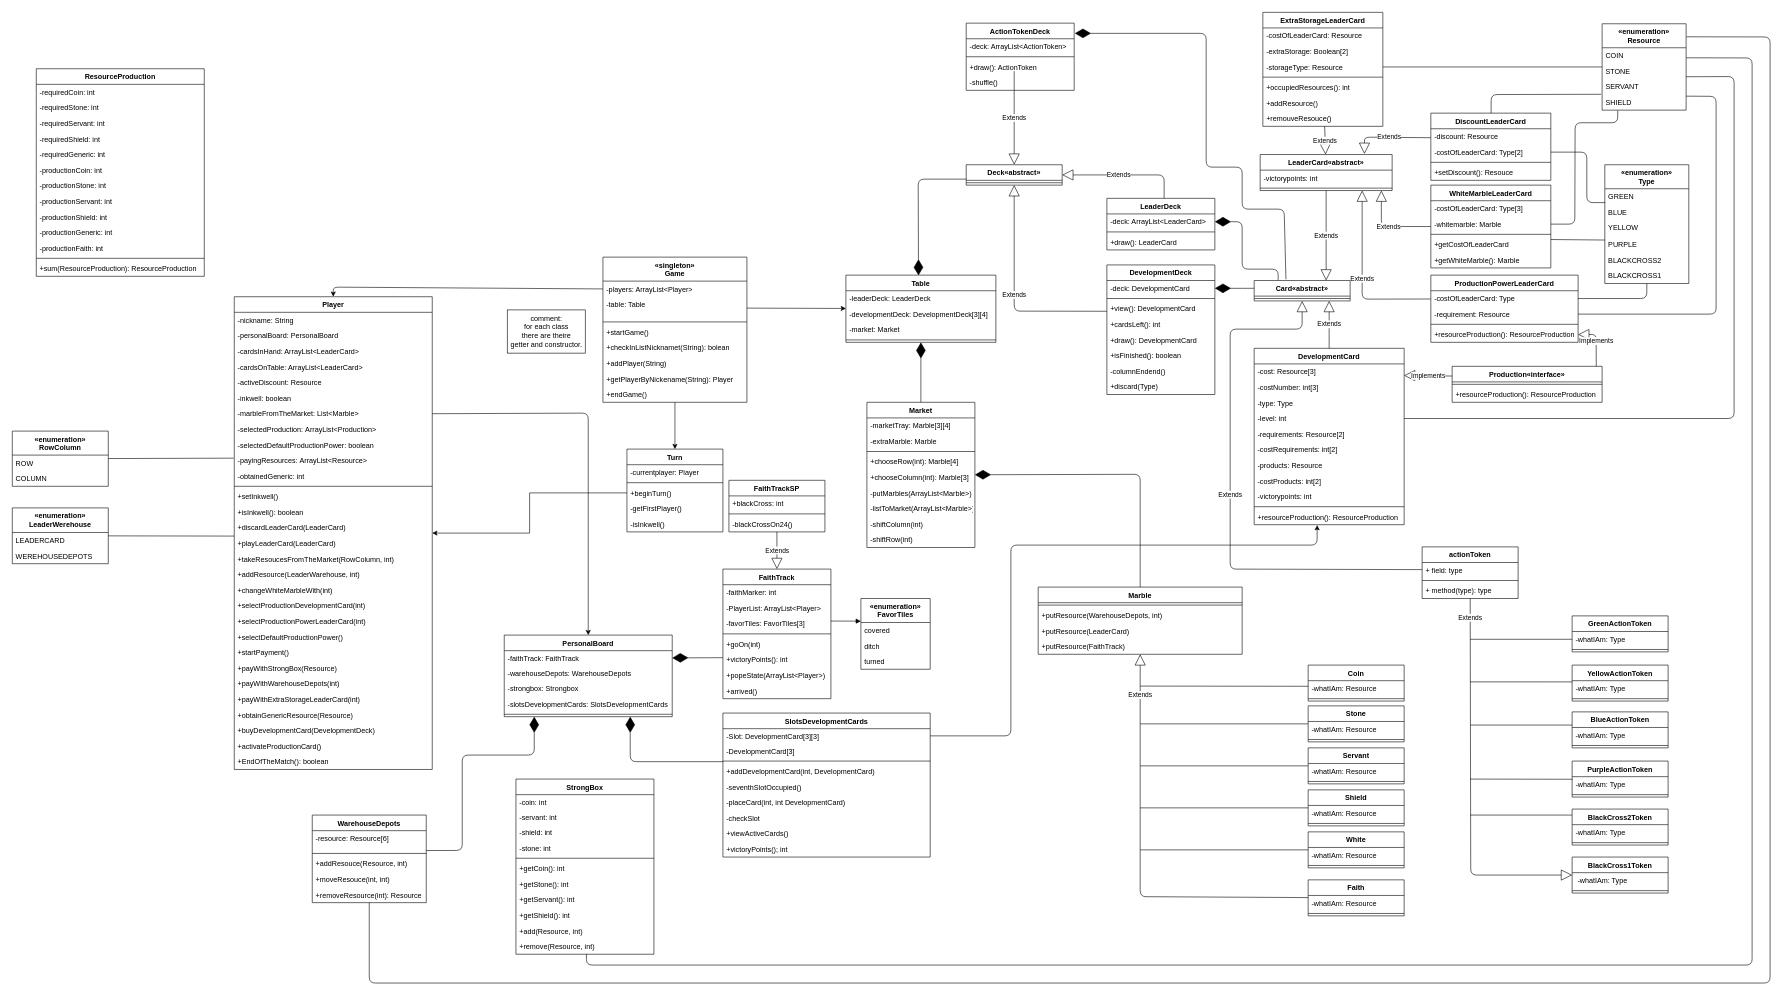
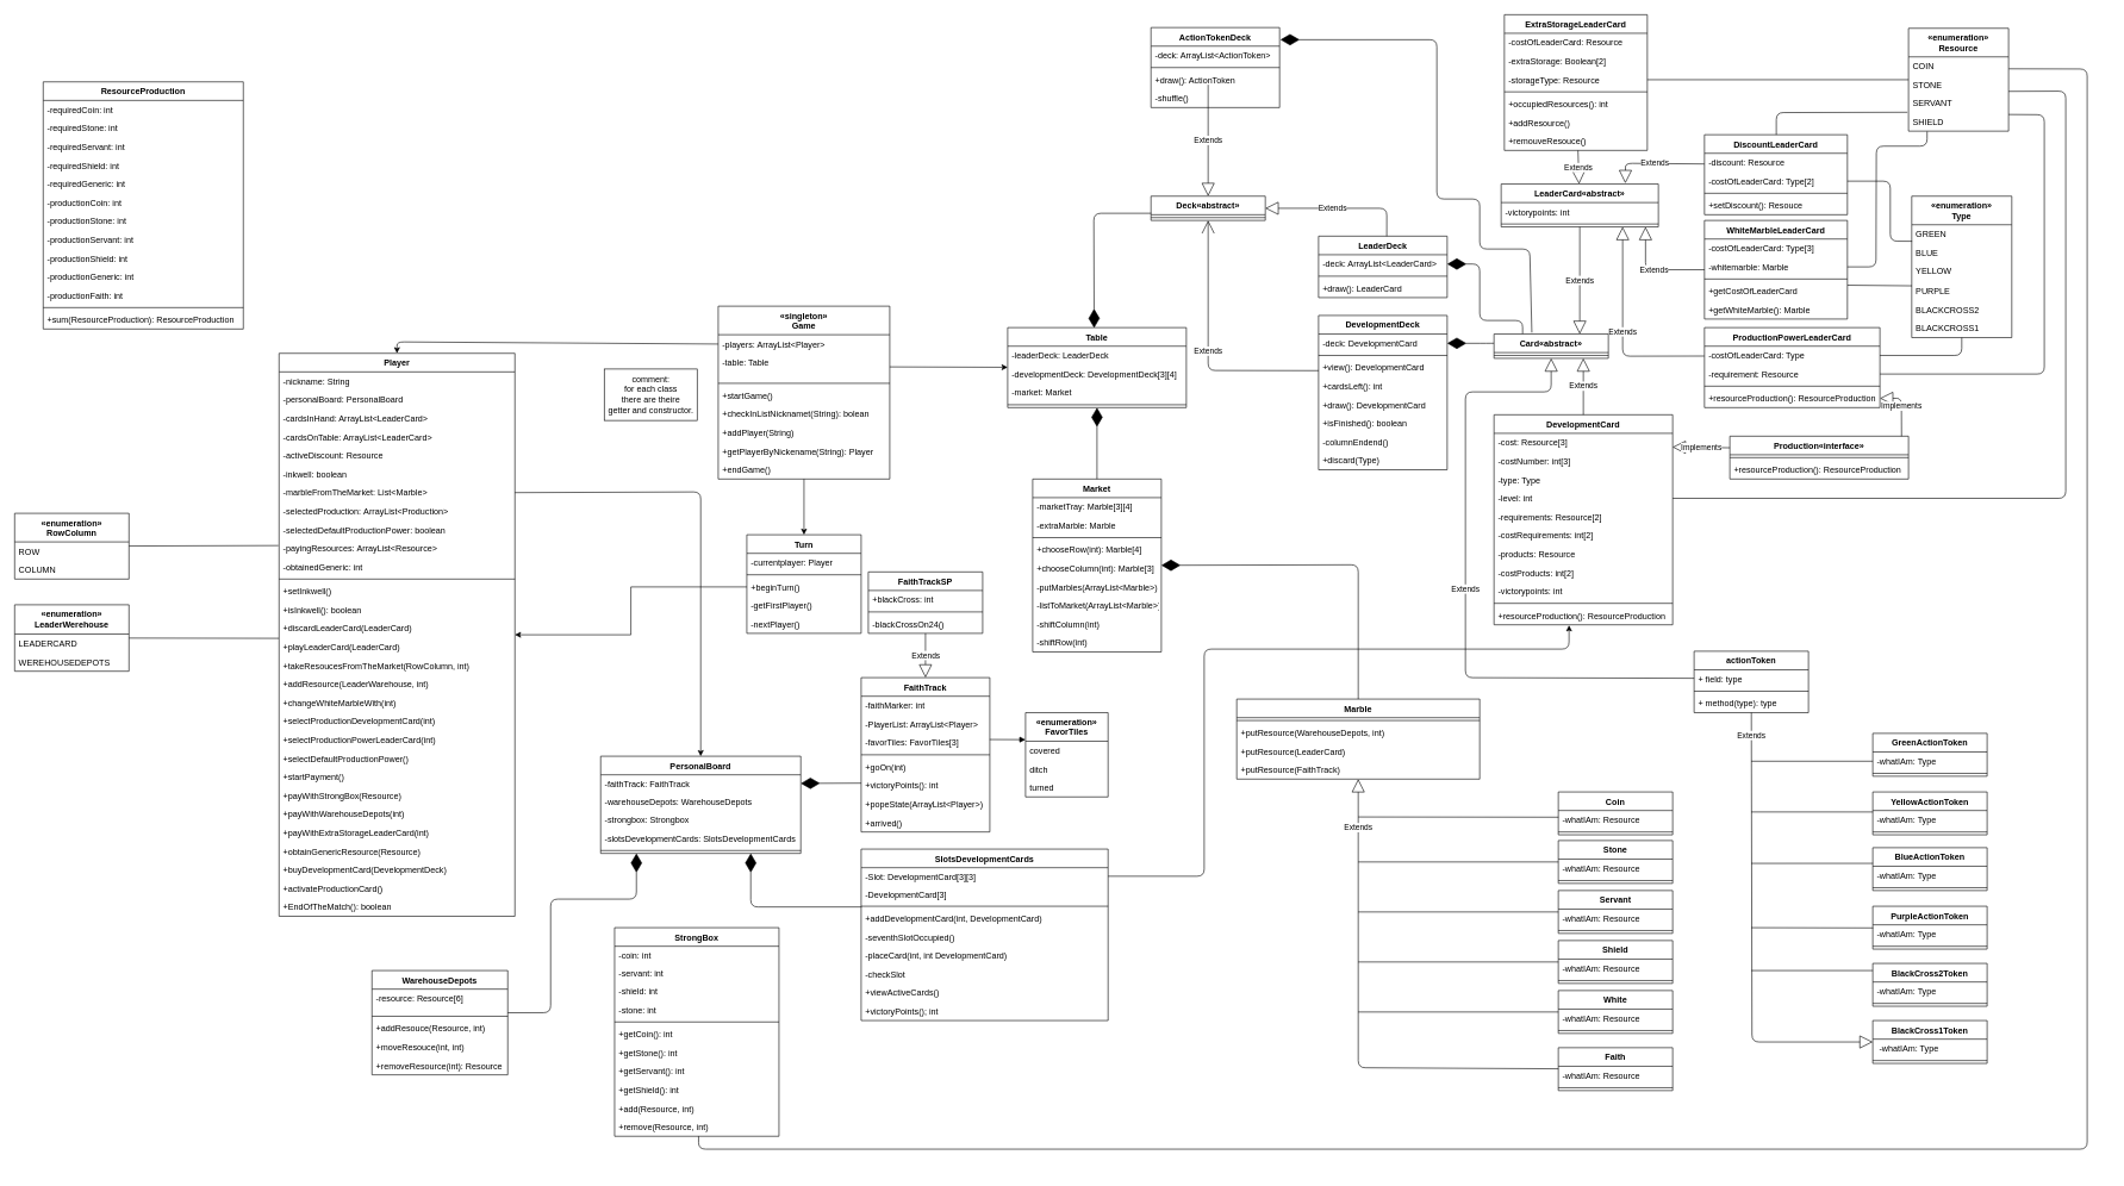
- <mxCell id="228" value="Extends" style="endArrow=block;endSize=16;endFill=0;html=1;exitX=0;exitY=0.664;exitDx=0;exitDy=0;exitPerimeter=0;" parent="1" source="79" target="223" edge="1"><mxGeometry width="160" relative="1" as="geometry"><mxPoint x="2224.5" y="258" as="sourcePoint" /><mxPoint x="2224.5" y="349" as="targetPoint" /><Array as="points"><mxPoint x="1690" y="518" /></Array></mxGeometry></mxCell>
+ <mxCell id="228" value="Extends" style="endArrow=open;endSize=16;endFill=0;html=1;exitX=0;exitY=0.664;exitDx=0;exitDy=0;exitPerimeter=0;" parent="1" source="79" target="223" edge="1"><mxGeometry width="160" relative="1" as="geometry"><mxPoint x="2224.5" y="258" as="sourcePoint" /><mxPoint x="2224.5" y="349" as="targetPoint" /><Array as="points"><mxPoint x="1690" y="518" /></Array></mxGeometry></mxCell>
- <mxCell id="190" value="-isInkwell()" style="text;strokeColor=none;fillColor=none;align=left;verticalAlign=top;spacingLeft=4;spacingRight=4;overflow=hidden;rotatable=0;points=[[0,0.5],[1,0.5]];portConstraint=eastwest;" parent="185" vertex="1"><mxGeometry y="112" width="160" height="26" as="geometry" /></mxCell>
+ <mxCell id="190" value="-nextPlayer()" style="text;strokeColor=none;fillColor=none;align=left;verticalAlign=top;spacingLeft=4;spacingRight=4;overflow=hidden;rotatable=0;points=[[0,0.5],[1,0.5]];portConstraint=eastwest;" parent="185" vertex="1"><mxGeometry y="112" width="160" height="26" as="geometry" /></mxCell>
- <mxCell id="199" value="" style="endArrow=none;html=1;exitX=1.005;exitY=0.151;exitDx=0;exitDy=0;exitPerimeter=0;" parent="1" source="85" target="22" edge="1"><mxGeometry width="50" height="50" relative="1" as="geometry"><mxPoint x="604.5" y="1368" as="sourcePoint" /><mxPoint x="654.5" y="1318" as="targetPoint" /><Array as="points"><mxPoint x="2950" y="61" /><mxPoint x="2950" y="1638" /><mxPoint x="615" y="1638" /></Array></mxGeometry></mxCell>
